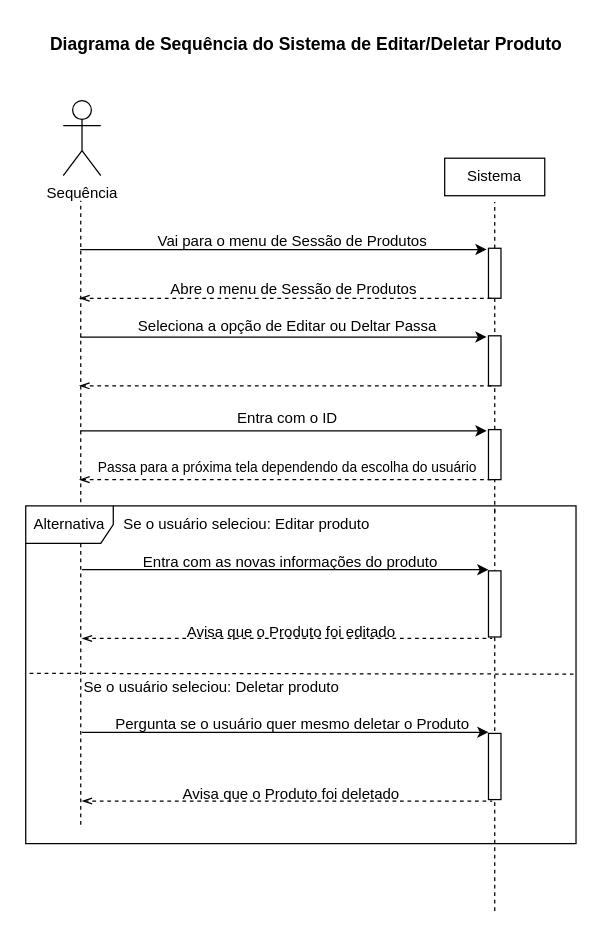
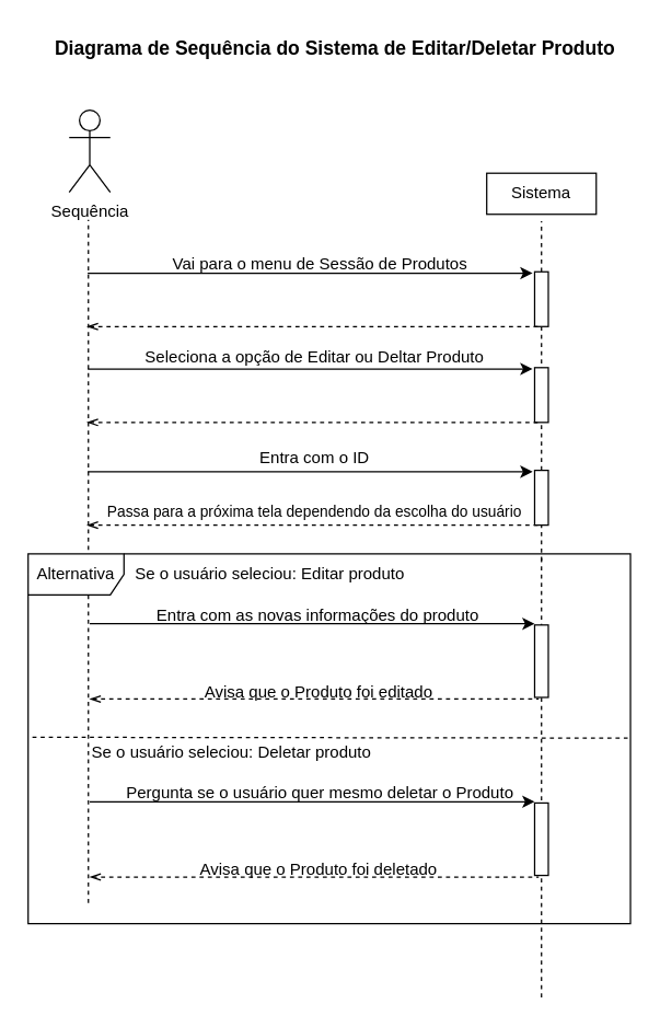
- <mxCell id="20" value="Abre o menu de Sessão de Produtos" style="text;html=1;align=center;verticalAlign=middle;resizable=0;points=[];autosize=1;strokeColor=none;fillColor=none;" parent="1" vertex="1"><mxGeometry x="124" y="216" width="220" height="30" as="geometry" /></mxCell>
- <mxCell id="24" value="Seleciona a opção de Editar ou Deltar Passa" style="text;html=1;align=center;verticalAlign=middle;resizable=0;points=[];autosize=1;strokeColor=none;fillColor=none;" parent="1" vertex="1"><mxGeometry x="94" y="246" width="270" height="30" as="geometry" /></mxCell>
+ <mxCell id="24" value="Seleciona a opção de Editar ou Deltar Produto" style="text;html=1;align=center;verticalAlign=middle;resizable=0;points=[];autosize=1;strokeColor=none;fillColor=none;" parent="1" vertex="1"><mxGeometry x="94" y="246" width="270" height="30" as="geometry" /></mxCell>
